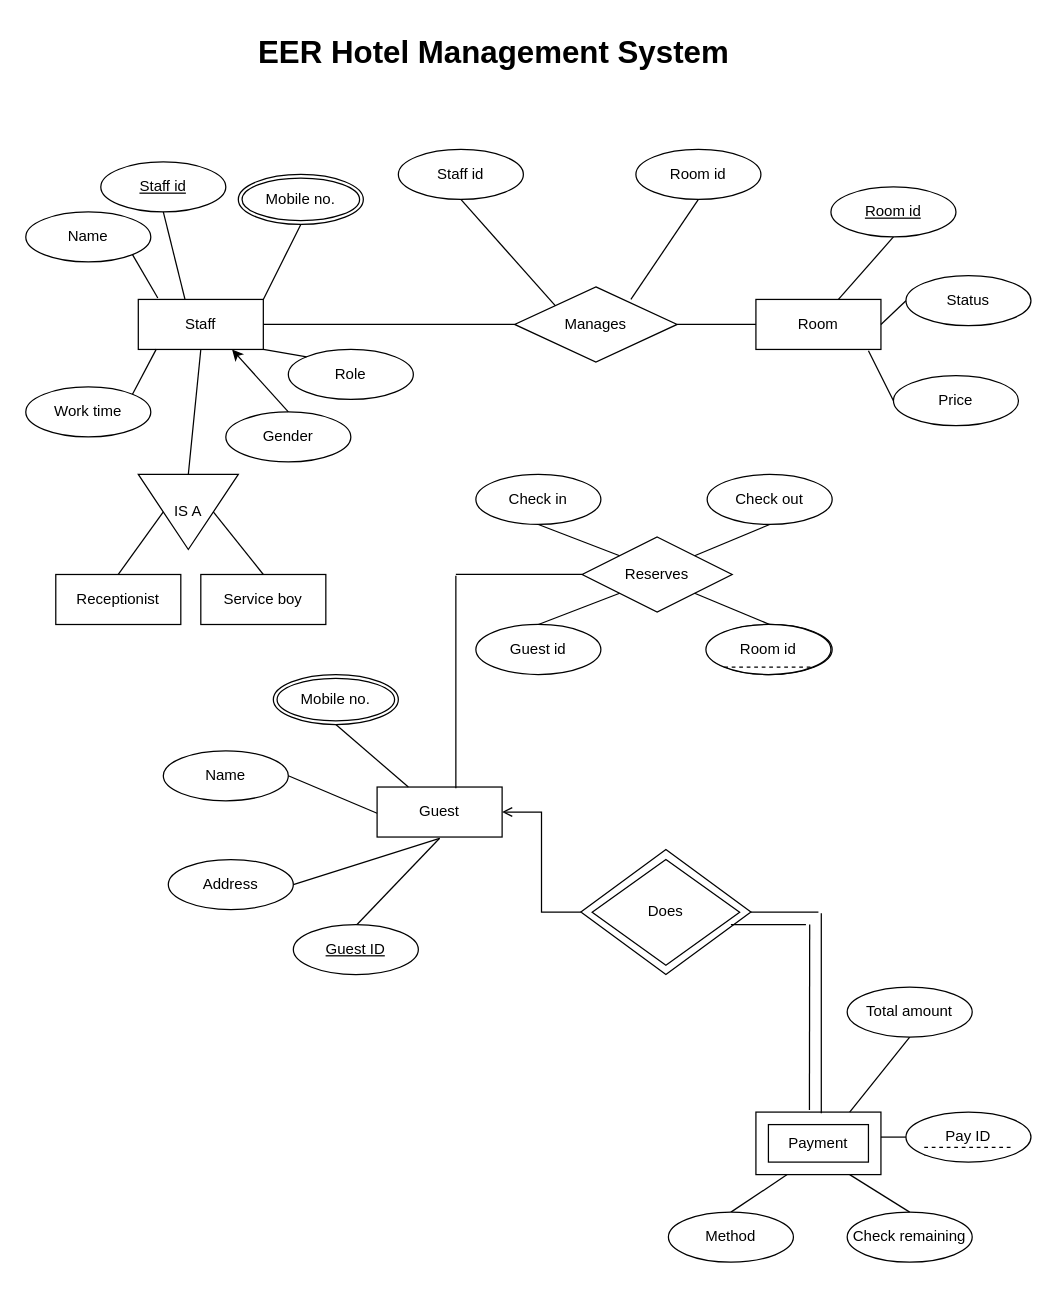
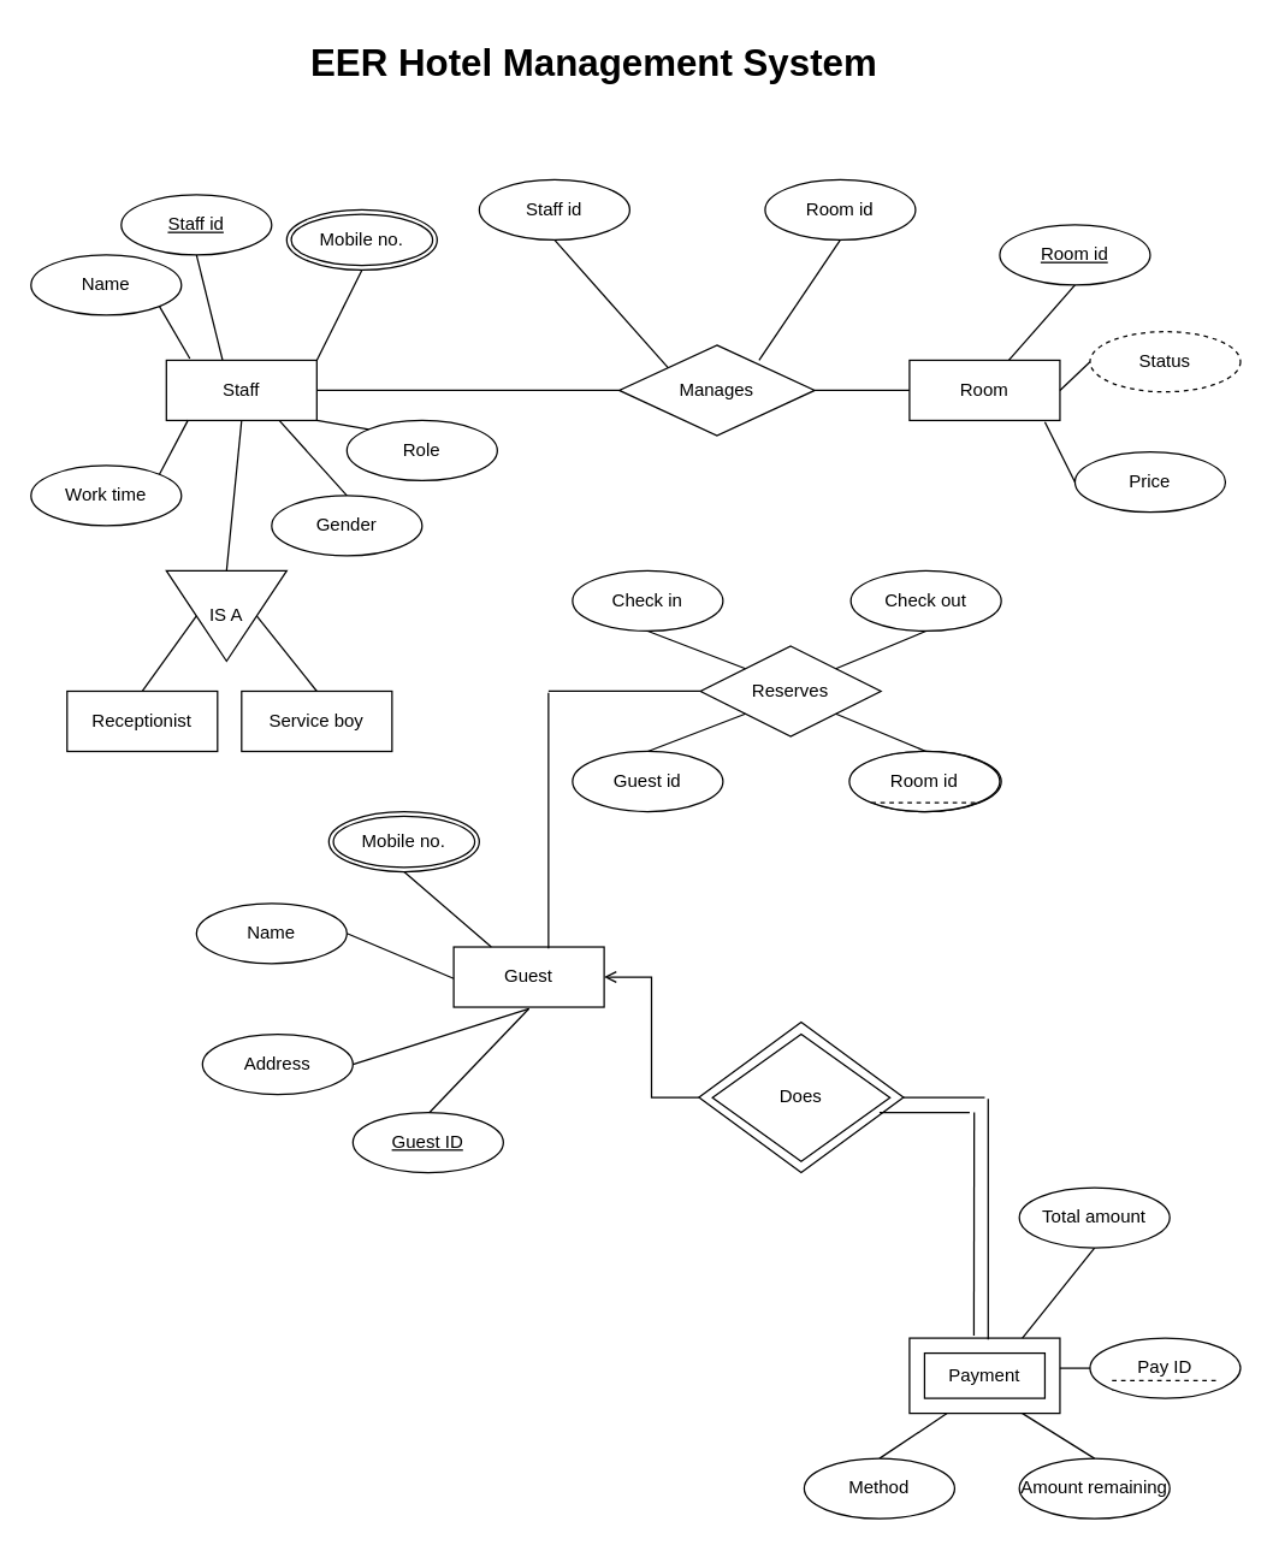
- <mxCell id="20" value="Status" style="ellipse;whiteSpace=wrap;html=1;align=center;" parent="1" vertex="1"><mxGeometry x="724" y="220" width="100" height="40" as="geometry" /></mxCell>
+ <mxCell id="20" value="Status" style="ellipse;whiteSpace=wrap;html=1;align=center;dashed=1;" parent="1" vertex="1"><mxGeometry x="724" y="220" width="100" height="40" as="geometry" /></mxCell>
- <mxCell id="52" value="" style="endArrow=classic;html=1;rounded=0;strokeColor=default;exitX=0.5;exitY=0;exitDx=0;exitDy=0;entryX=0.75;entryY=1;entryDx=0;entryDy=0;" parent="1" source="14" target="2" edge="1"><mxGeometry width="50" height="50" relative="1" as="geometry"><mxPoint x="170" y="339" as="sourcePoint" /><mxPoint x="220" y="289" as="targetPoint" /></mxGeometry></mxCell>
+ <mxCell id="52" value="" style="endArrow=none;html=1;rounded=0;strokeColor=default;exitX=0.5;exitY=0;exitDx=0;exitDy=0;entryX=0.75;entryY=1;entryDx=0;entryDy=0;" parent="1" source="14" target="2" edge="1"><mxGeometry width="50" height="50" relative="1" as="geometry"><mxPoint x="170" y="339" as="sourcePoint" /><mxPoint x="220" y="289" as="targetPoint" /></mxGeometry></mxCell>
- <mxCell id="48" value="Check remaining" style="ellipse;whiteSpace=wrap;html=1;align=center;" parent="1" vertex="1"><mxGeometry x="677" y="969" width="100" height="40" as="geometry" /></mxCell>
+ <mxCell id="48" value="Amount remaining" style="ellipse;whiteSpace=wrap;html=1;align=center;" parent="1" vertex="1"><mxGeometry x="677" y="969" width="100" height="40" as="geometry" /></mxCell>
